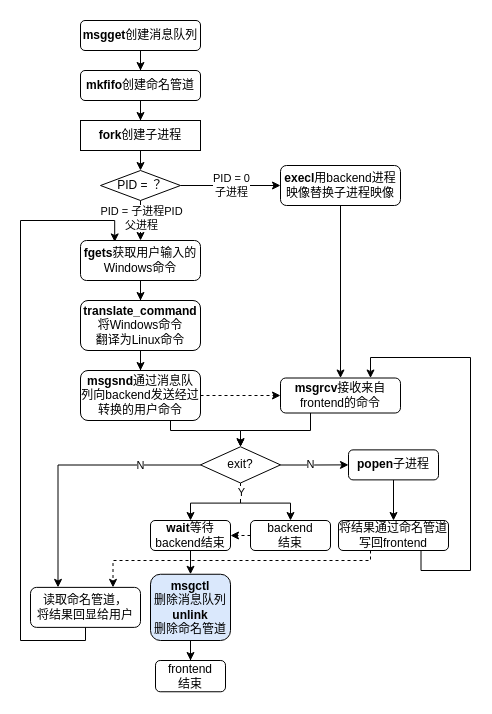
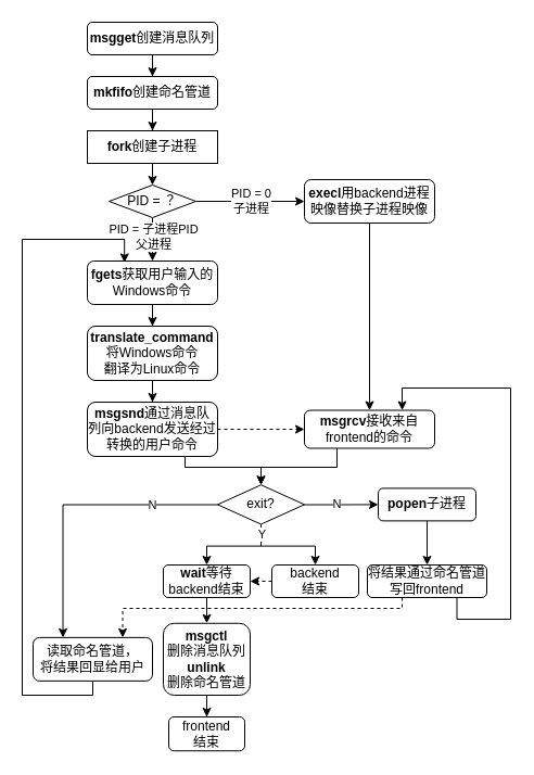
- <mxCell id="27" value="&lt;b&gt;msgctl&lt;br&gt;&lt;/b&gt;删除消息队列&lt;br&gt;&lt;b&gt;unlink&lt;br&gt;&lt;/b&gt;删除命名管道" style="rounded=1;whiteSpace=wrap;html=1;fillColor=#dae8fc;" vertex="1" parent="1"><mxGeometry x="150" y="573.75" width="80" height="66.25" as="geometry" /></mxCell>
+ <mxCell id="27" value="&lt;b&gt;msgctl&lt;br&gt;&lt;/b&gt;删除消息队列&lt;br&gt;&lt;b&gt;unlink&lt;br&gt;&lt;/b&gt;删除命名管道" style="rounded=1;whiteSpace=wrap;html=1;" vertex="1" parent="1"><mxGeometry x="150" y="573.75" width="80" height="66.25" as="geometry" /></mxCell>
